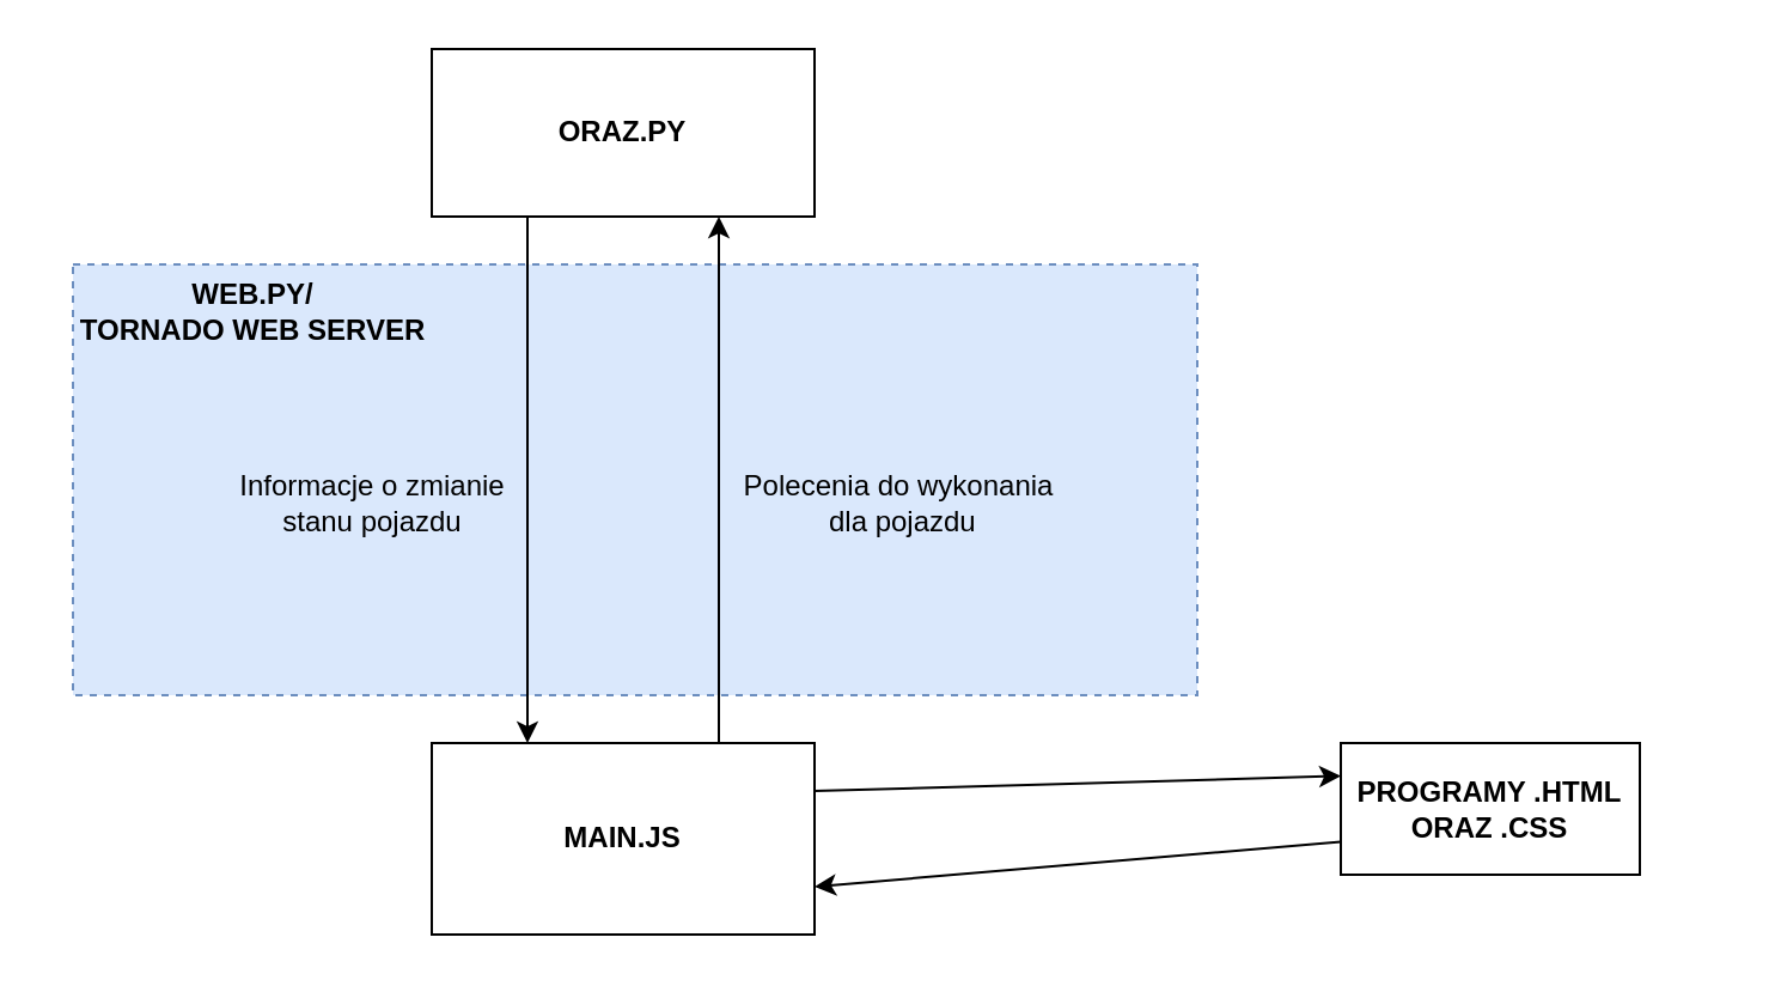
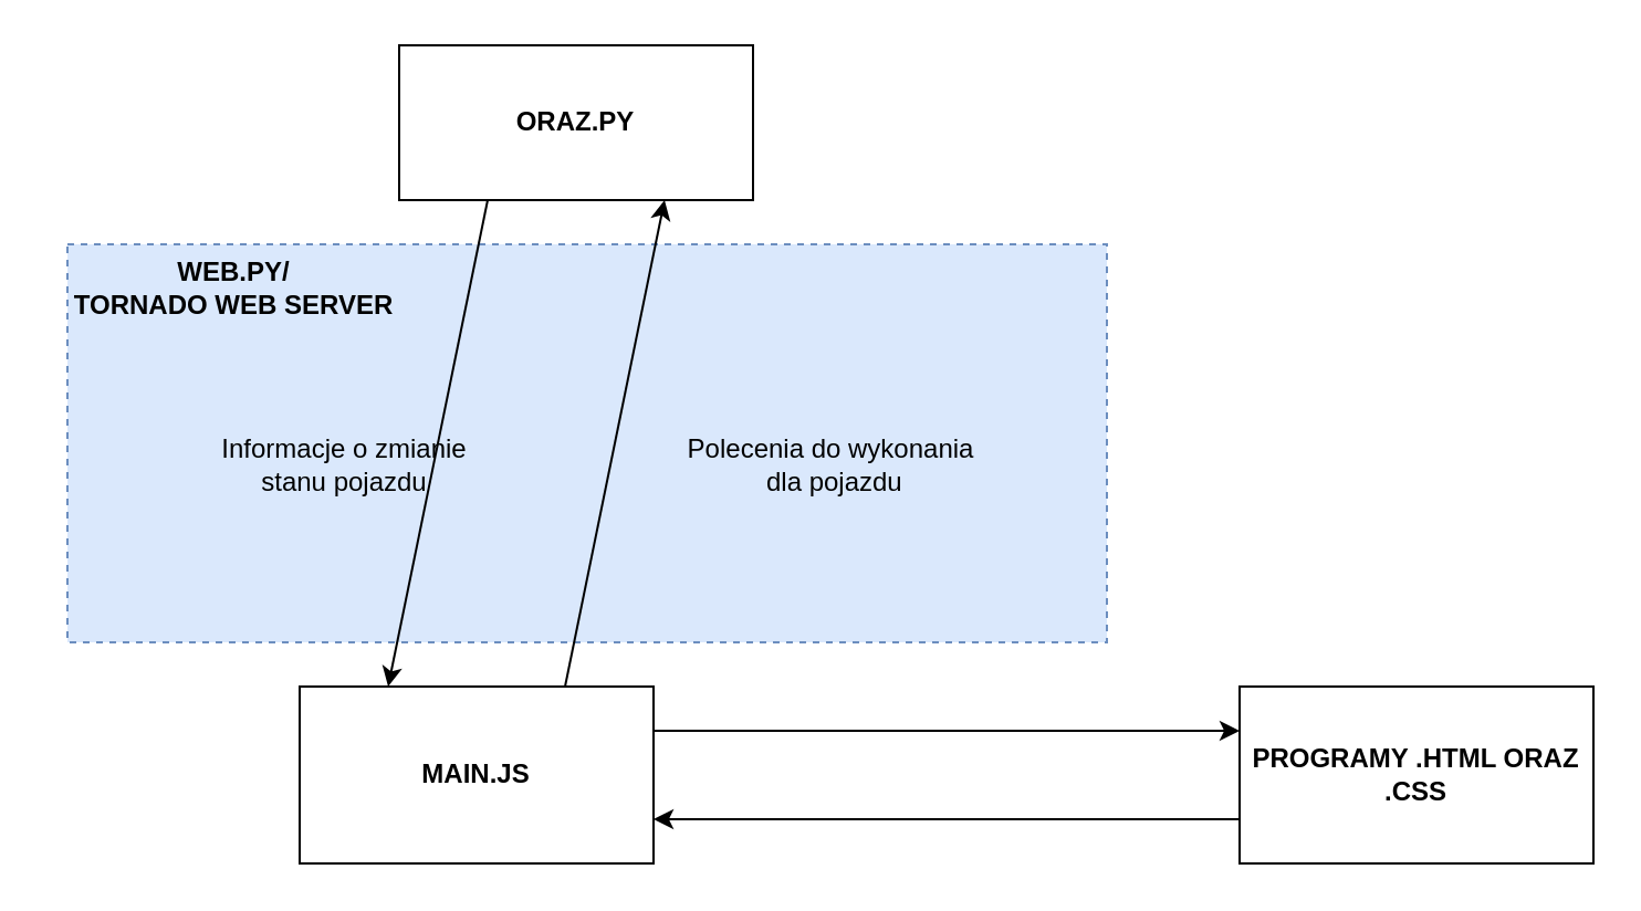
- <mxCell id="4" value="&lt;b&gt;PROGRAMY .HTML ORAZ .CSS&lt;/b&gt;" style="whiteSpace=wrap;html=1;" vertex="1" parent="1"><mxGeometry x="560" y="310" width="125" height="55" as="geometry" /></mxCell>
+ <mxCell id="4" value="&lt;b&gt;PROGRAMY .HTML ORAZ .CSS&lt;/b&gt;" style="whiteSpace=wrap;html=1;" vertex="1" parent="1"><mxGeometry x="560" y="310" width="160" height="80" as="geometry" /></mxCell>
- <mxCell id="3" value="&lt;b&gt;MAIN.JS&lt;/b&gt;" style="rounded=0;whiteSpace=wrap;html=1;" vertex="1" parent="1"><mxGeometry x="180" y="310" width="160" height="80" as="geometry" /></mxCell>
+ <mxCell id="3" value="&lt;b&gt;MAIN.JS&lt;/b&gt;" style="rounded=0;whiteSpace=wrap;html=1;" vertex="1" parent="1"><mxGeometry x="135" y="310" width="160" height="80" as="geometry" /></mxCell>
